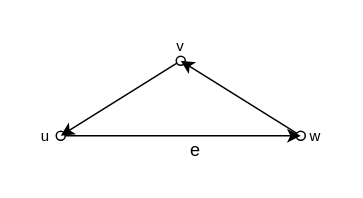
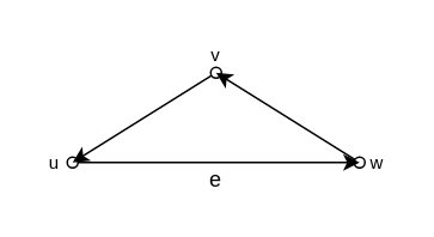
- <mxCell id="3" value="e" style="text;strokeColor=none;align=center;fillColor=none;html=1;verticalAlign=middle;whiteSpace=wrap;rounded=0;" parent="1" vertex="1"><mxGeometry x="120" y="90" width="20" height="20" as="geometry" /></mxCell>
+ <mxCell id="3" value="e" style="text;strokeColor=none;align=center;fillColor=none;html=1;verticalAlign=middle;whiteSpace=wrap;rounded=0;" parent="1" vertex="1"><mxGeometry x="110" y="90" width="20" height="20" as="geometry" /></mxCell>
